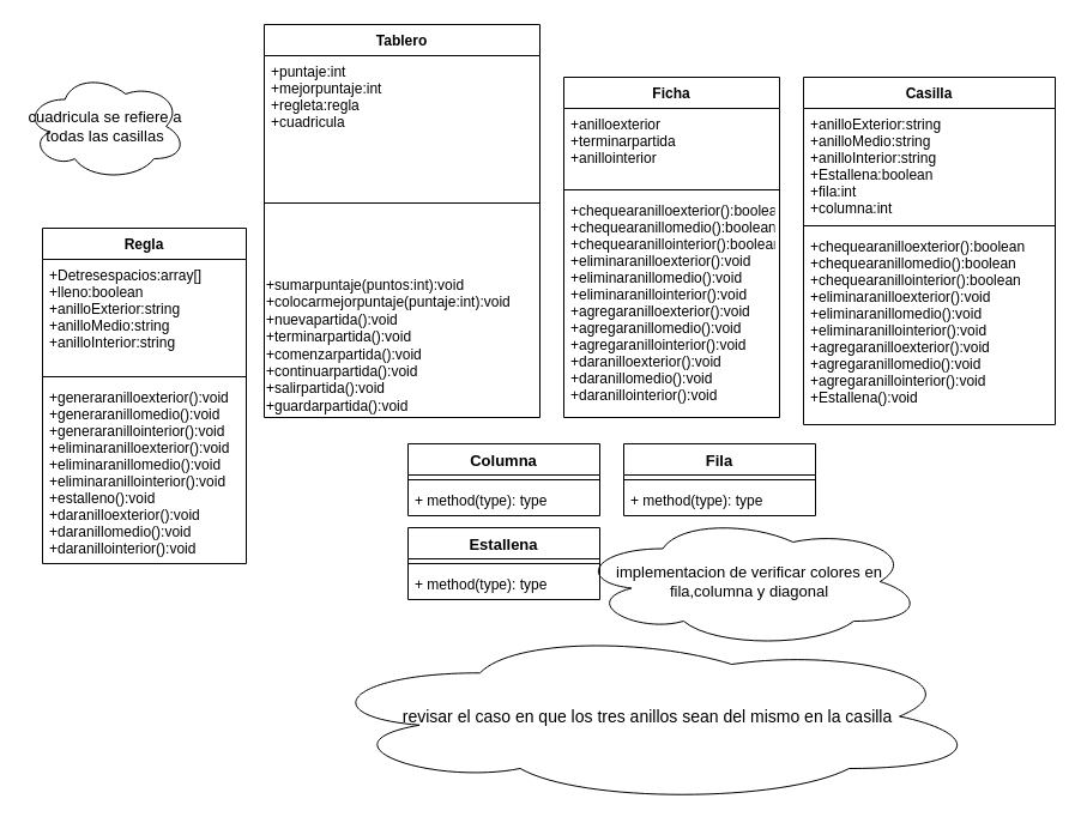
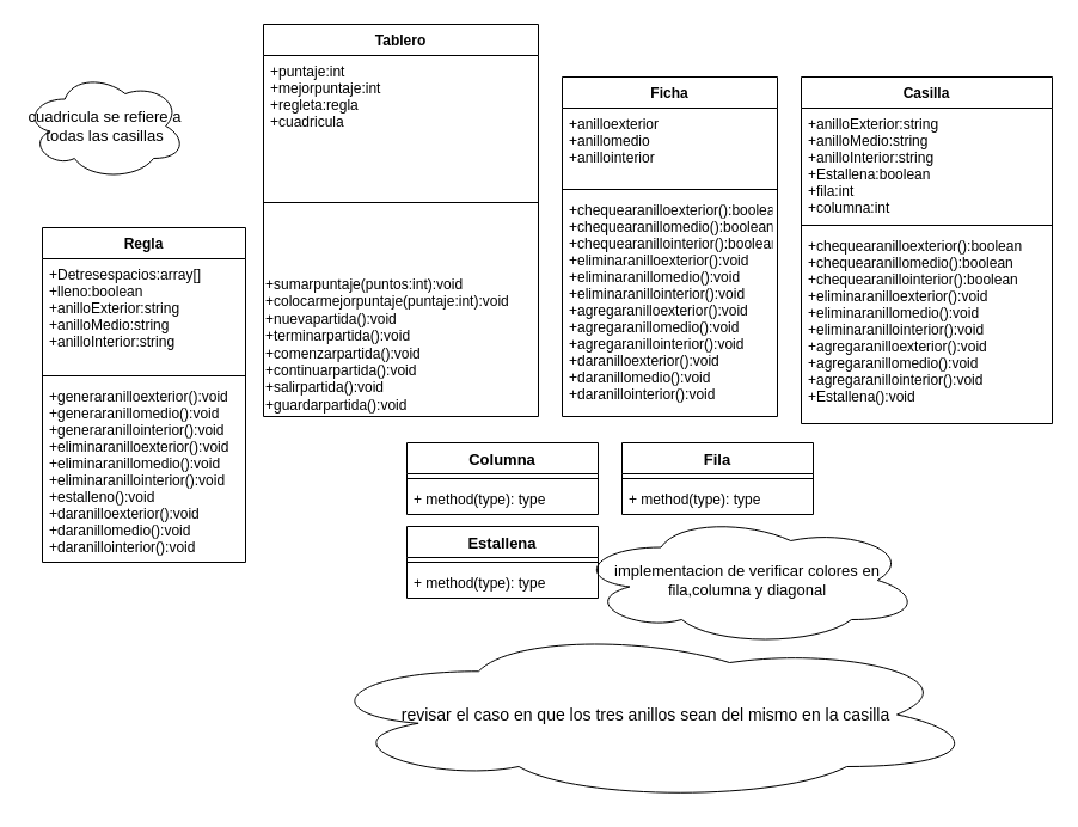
- <mxCell id="7" value="+anilloexterior&#10;+terminarpartida&#10;+anillointerior" style="text;strokeColor=none;fillColor=none;align=left;verticalAlign=top;spacingLeft=4;spacingRight=4;overflow=hidden;rotatable=0;points=[[0,0.5],[1,0.5]];portConstraint=eastwest;" vertex="1" parent="6"><mxGeometry y="26" width="180" height="64" as="geometry" /></mxCell>
+ <mxCell id="7" value="+anilloexterior&#10;+anillomedio&#10;+anillointerior" style="text;strokeColor=none;fillColor=none;align=left;verticalAlign=top;spacingLeft=4;spacingRight=4;overflow=hidden;rotatable=0;points=[[0,0.5],[1,0.5]];portConstraint=eastwest;" vertex="1" parent="6"><mxGeometry y="26" width="180" height="64" as="geometry" /></mxCell>
